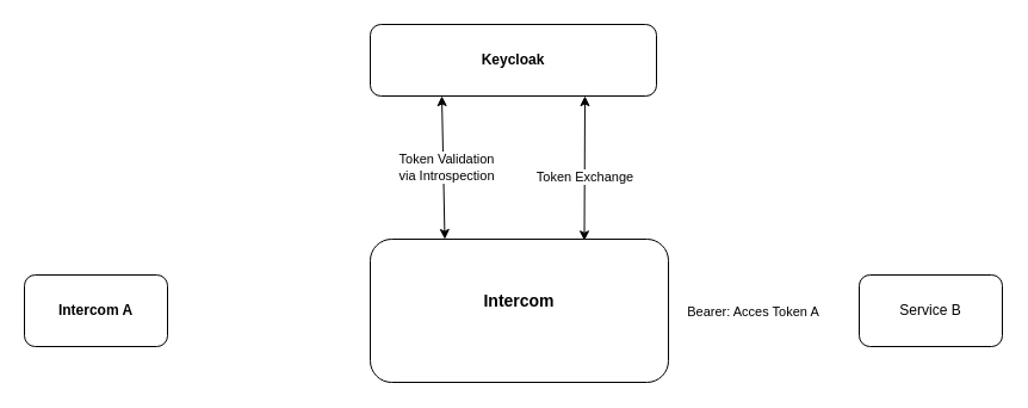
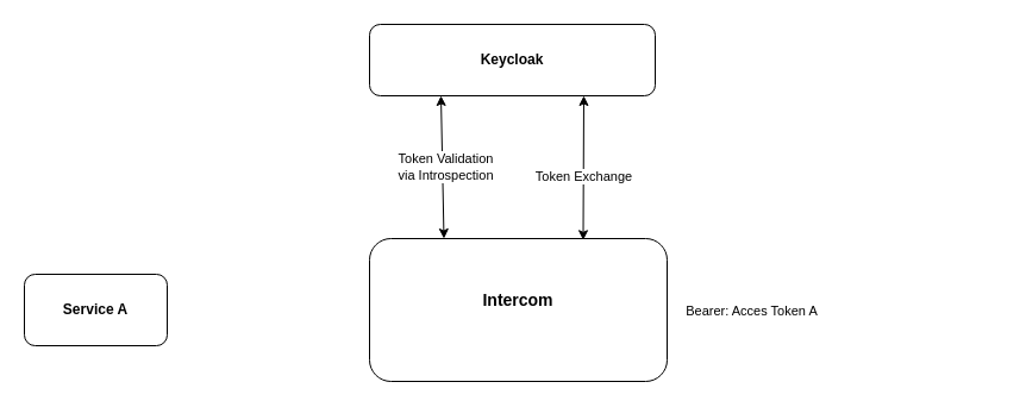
- <mxCell id="3" value="&lt;b&gt;Intercom A&lt;/b&gt;" style="rounded=1;whiteSpace=wrap;html=1;" parent="1" vertex="1"><mxGeometry x="20" y="230" width="120" height="60" as="geometry" /></mxCell>
+ <mxCell id="3" value="&lt;b&gt;Service A&lt;/b&gt;" style="rounded=1;whiteSpace=wrap;html=1;" parent="1" vertex="1"><mxGeometry x="20" y="230" width="120" height="60" as="geometry" /></mxCell>
- <mxCell id="2" value="Service B" style="rounded=1;whiteSpace=wrap;html=1;" parent="1" vertex="1"><mxGeometry x="720" y="230" width="120" height="60" as="geometry" /></mxCell>
